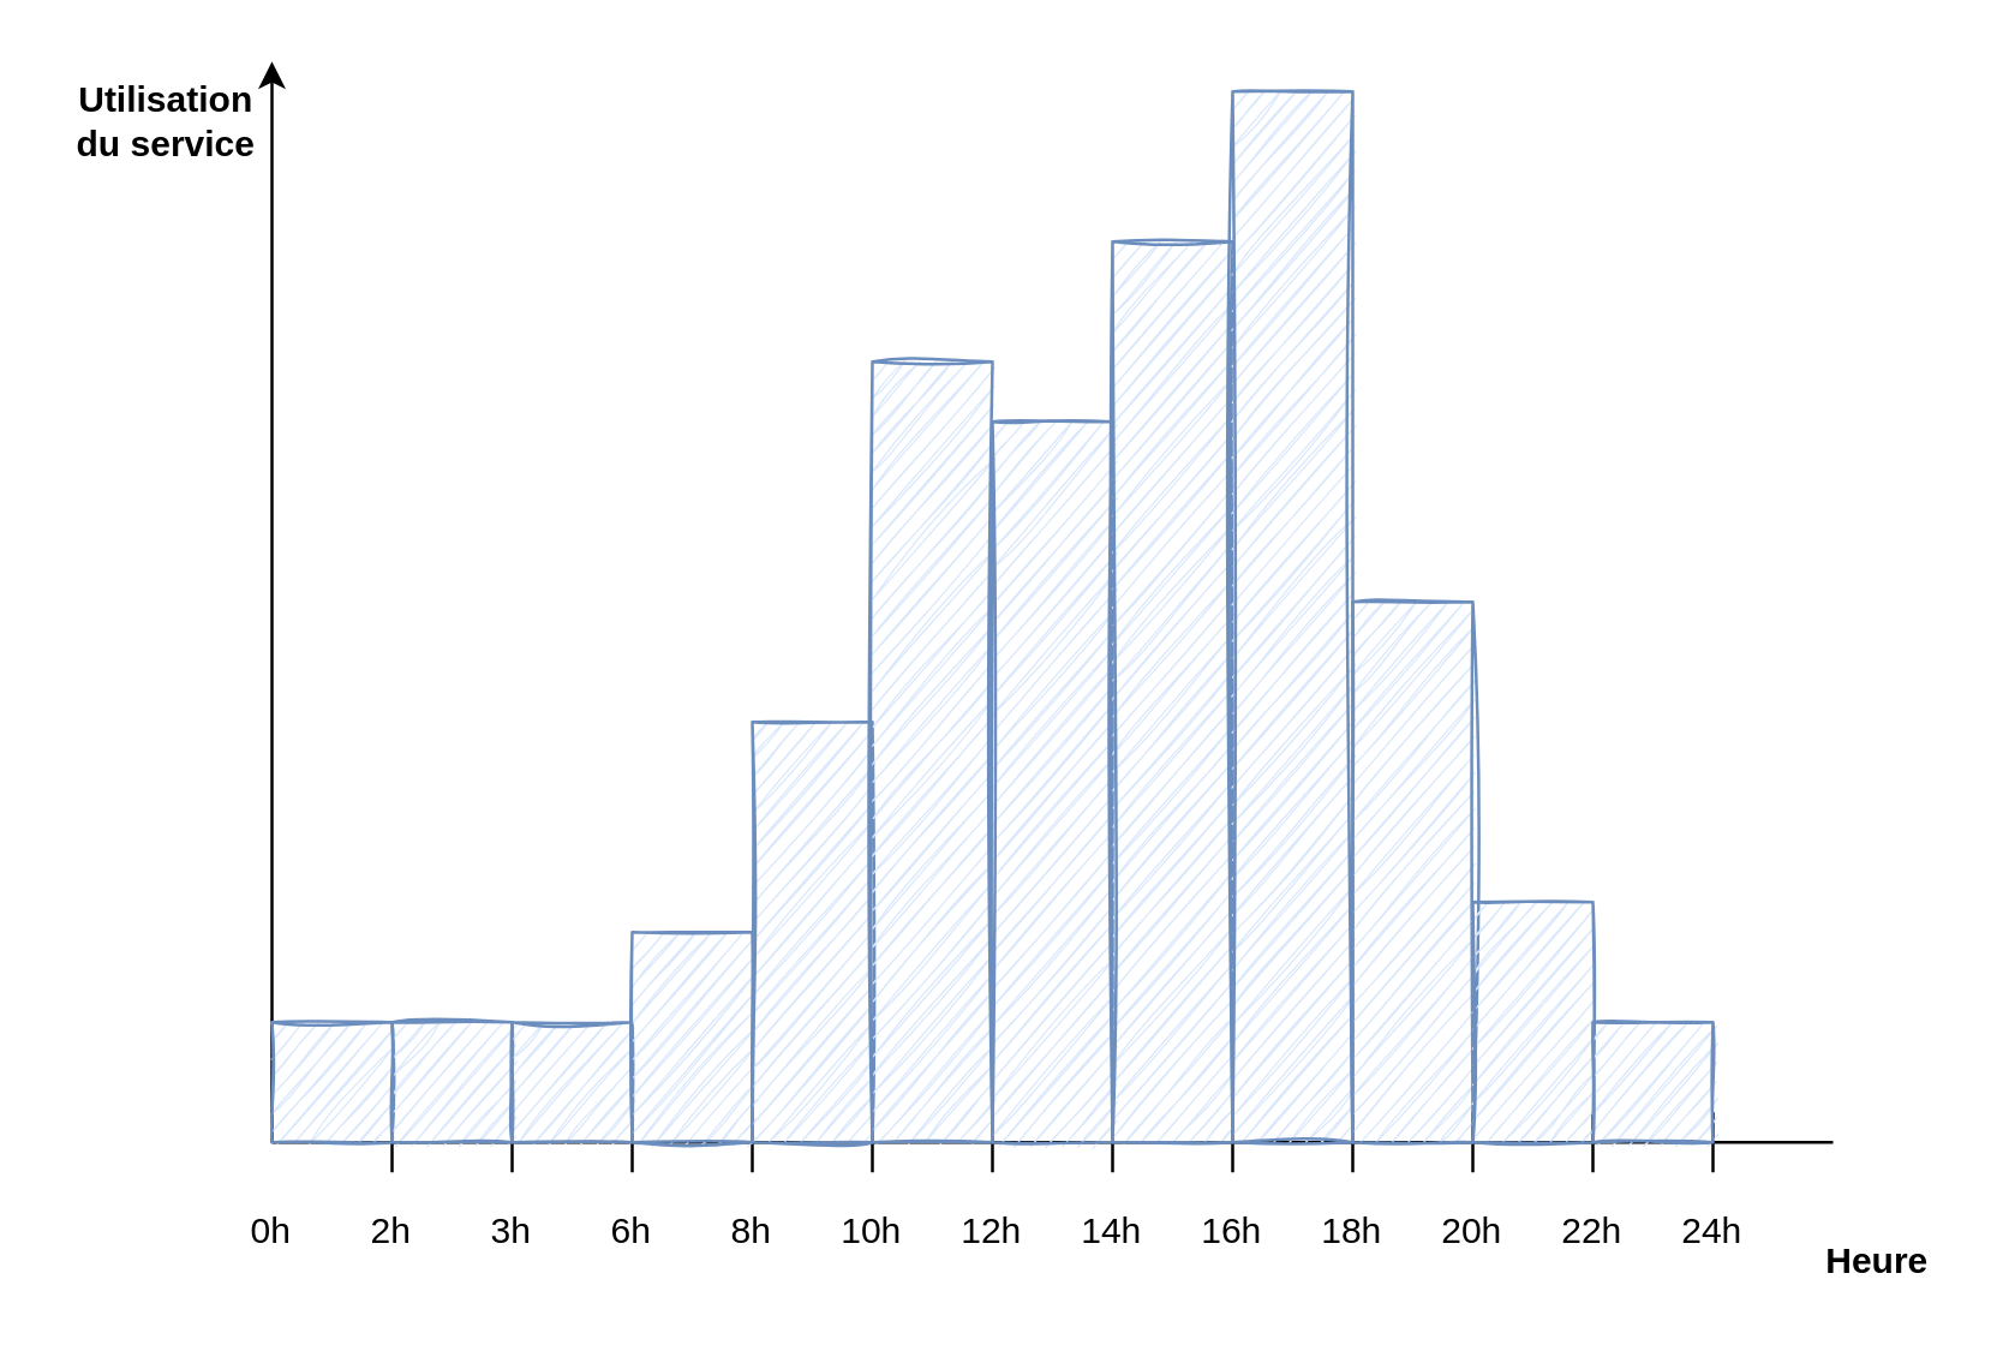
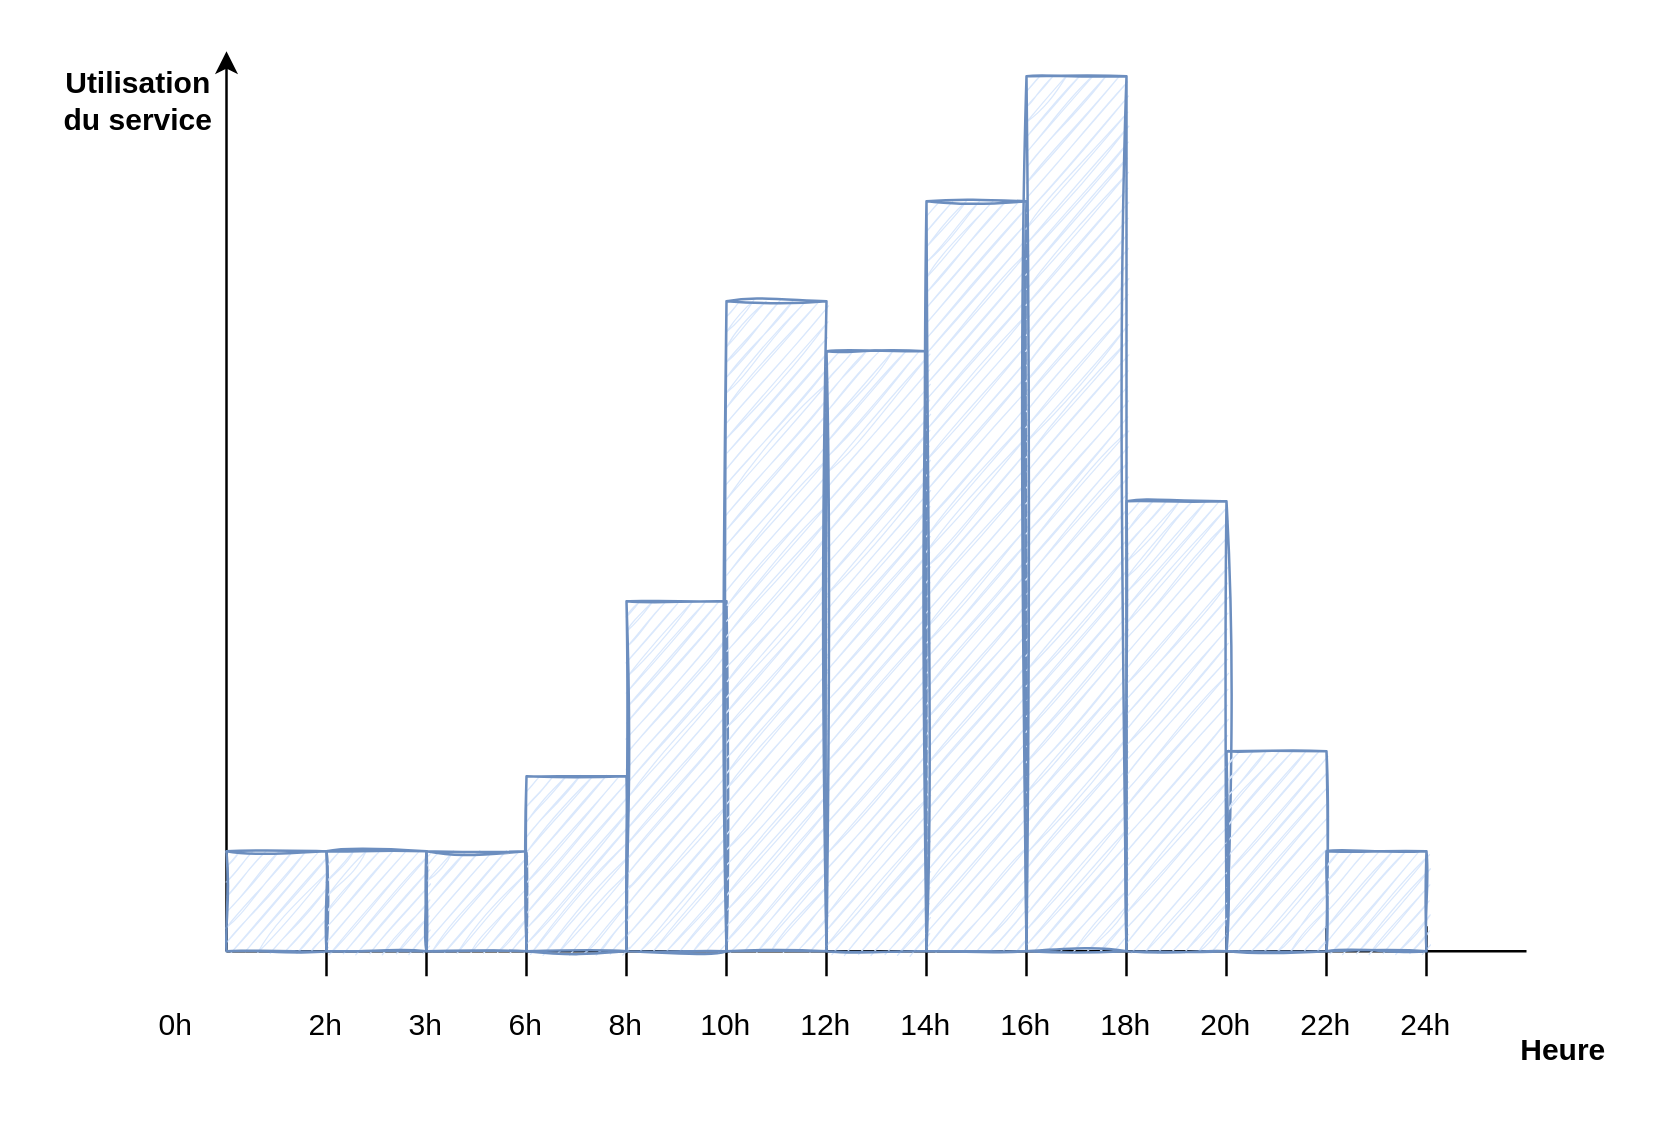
- <mxCell id="16" value="0h" style="text;html=1;strokeColor=none;fillColor=none;align=center;verticalAlign=middle;whiteSpace=wrap;rounded=0;" parent="1" vertex="1"><mxGeometry x="70" y="400" width="40" height="20" as="geometry" /></mxCell>
+ <mxCell id="16" value="0h" style="text;html=1;strokeColor=none;fillColor=none;align=center;verticalAlign=middle;whiteSpace=wrap;rounded=0;" parent="1" vertex="1"><mxGeometry x="50" y="400" width="40" height="20" as="geometry" /></mxCell>
